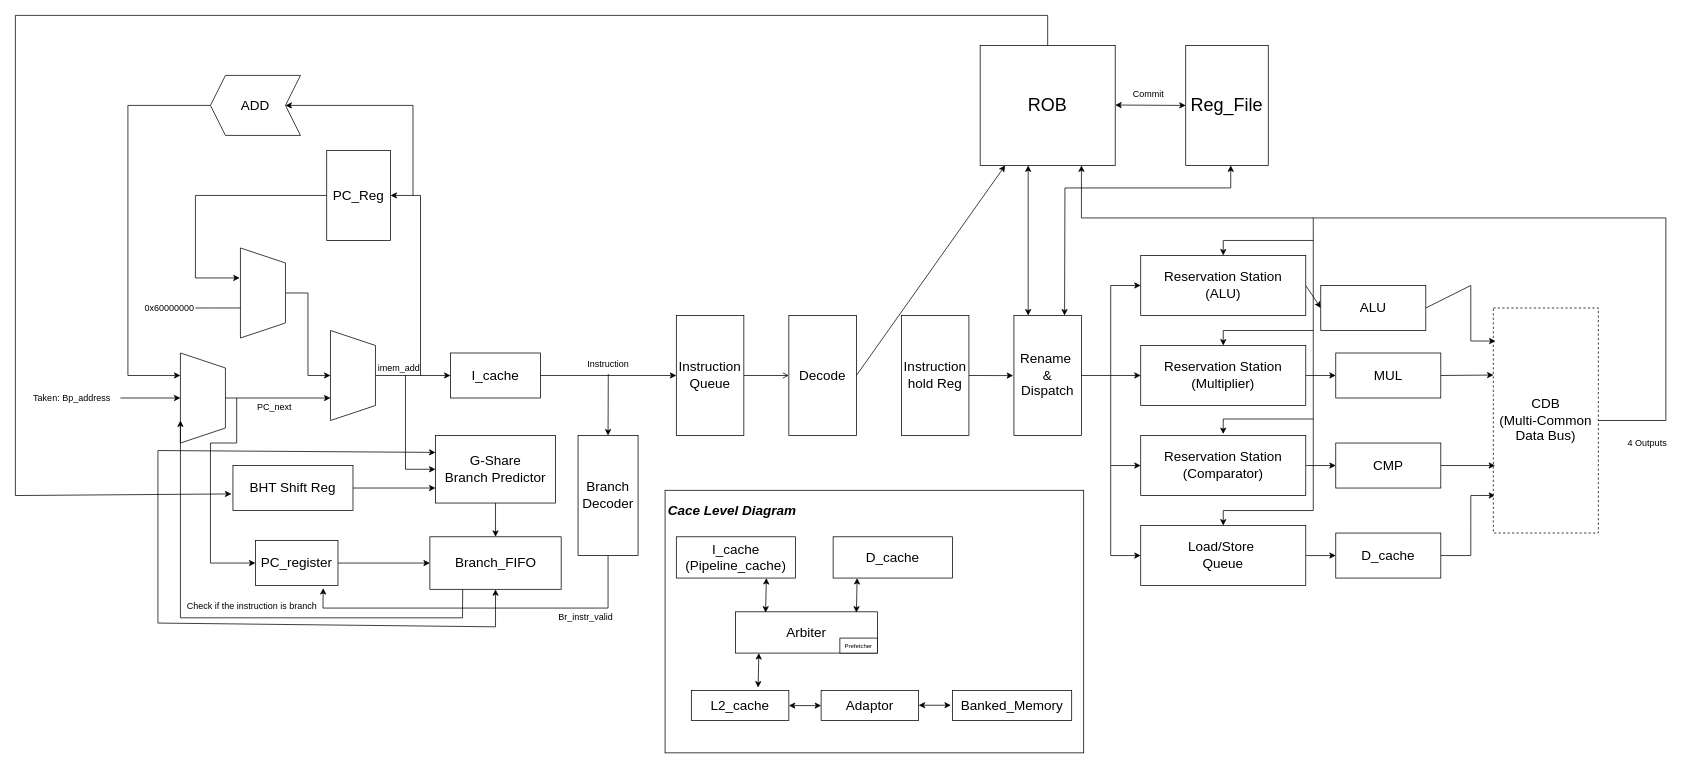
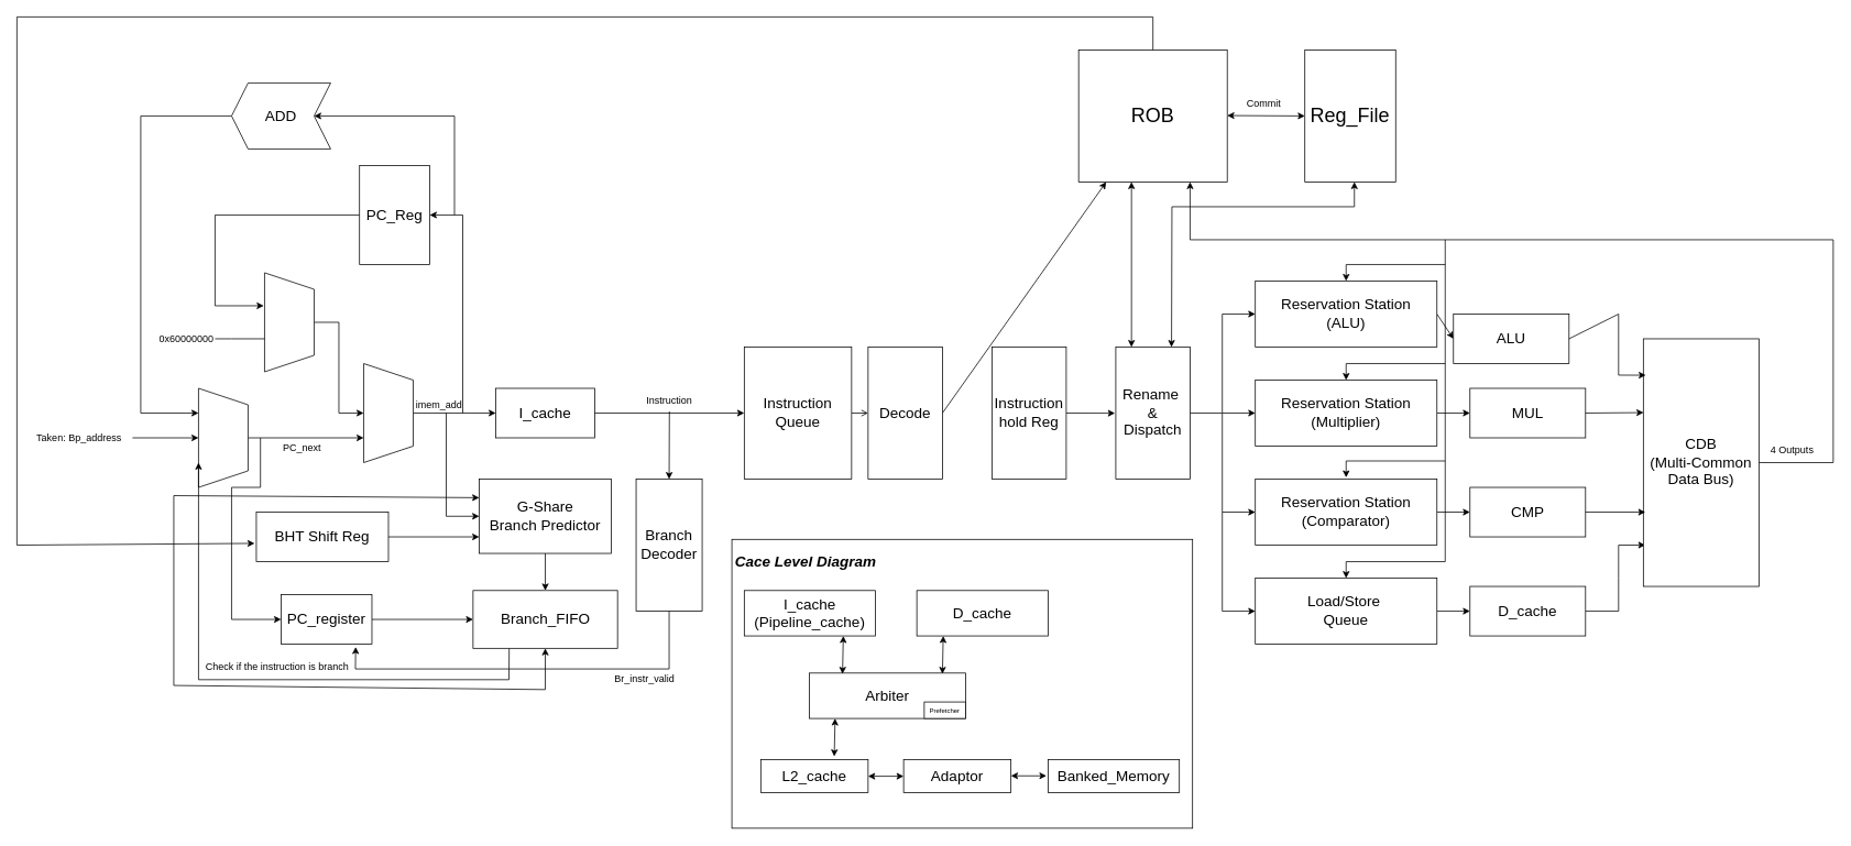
- <mxCell id="31" value="&lt;span style=&quot;font-size: 18px;&quot;&gt;Instruction&lt;br&gt;Queue&lt;/span&gt;" style="rounded=0;whiteSpace=wrap;html=1;" vertex="1" parent="1"><mxGeometry x="901" y="420" width="90" height="160" as="geometry" /></mxCell>
+ <mxCell id="31" value="&lt;span style=&quot;font-size: 18px;&quot;&gt;Instruction&lt;br&gt;Queue&lt;/span&gt;" style="rounded=0;whiteSpace=wrap;html=1;" vertex="1" parent="1"><mxGeometry x="901" y="420" width="130" height="160" as="geometry" /></mxCell>
- <mxCell id="65" value="&lt;span style=&quot;font-size: 18px;&quot;&gt;CDB&lt;/span&gt;&lt;div&gt;&lt;span style=&quot;font-size: 18px;&quot;&gt;(Multi-Common Data Bus)&lt;/span&gt;&lt;/div&gt;" style="rounded=0;whiteSpace=wrap;html=1;dashed=1;" vertex="1" parent="1"><mxGeometry x="1990" y="410" width="140" height="300" as="geometry" /></mxCell>
+ <mxCell id="65" value="&lt;span style=&quot;font-size: 18px;&quot;&gt;CDB&lt;/span&gt;&lt;div&gt;&lt;span style=&quot;font-size: 18px;&quot;&gt;(Multi-Common Data Bus)&lt;/span&gt;&lt;/div&gt;" style="rounded=0;whiteSpace=wrap;html=1;" vertex="1" parent="1"><mxGeometry x="1990" y="410" width="140" height="300" as="geometry" /></mxCell>
- <mxCell id="69" value="4 Outputs" style="text;html=1;align=center;verticalAlign=middle;resizable=0;points=[];autosize=1;strokeColor=none;fillColor=none;" vertex="1" parent="1"><mxGeometry x="2155" y="575" width="80" height="30" as="geometry" /></mxCell>
+ <mxCell id="69" value="4 Outputs" style="text;html=1;align=center;verticalAlign=middle;resizable=0;points=[];autosize=1;strokeColor=none;fillColor=none;" vertex="1" parent="1"><mxGeometry x="2130" y="530" width="80" height="30" as="geometry" /></mxCell>
